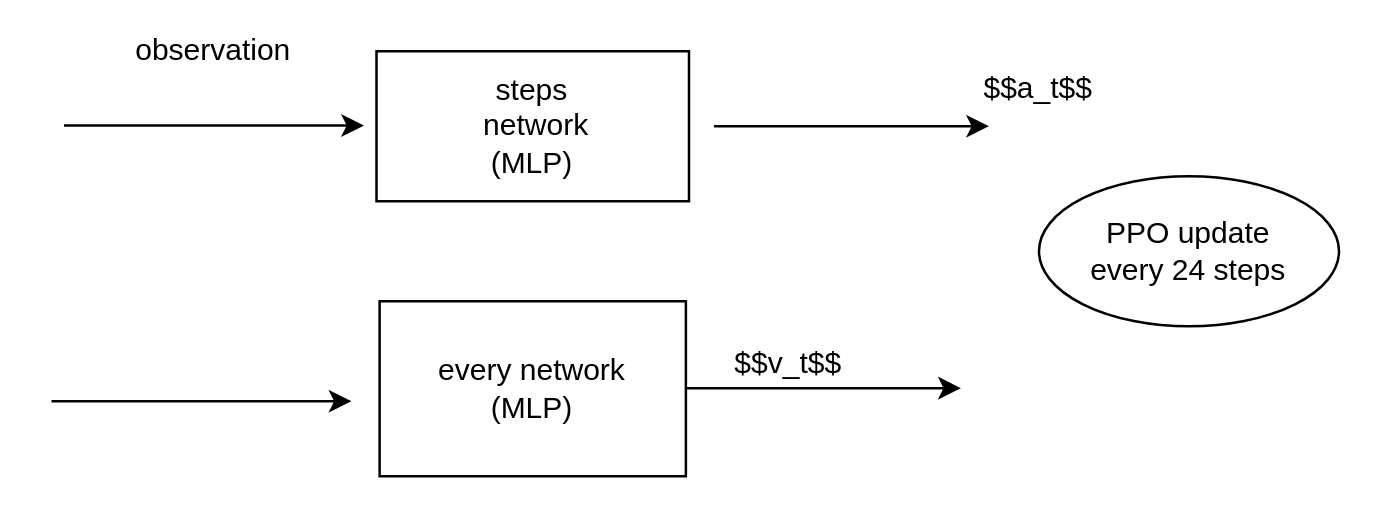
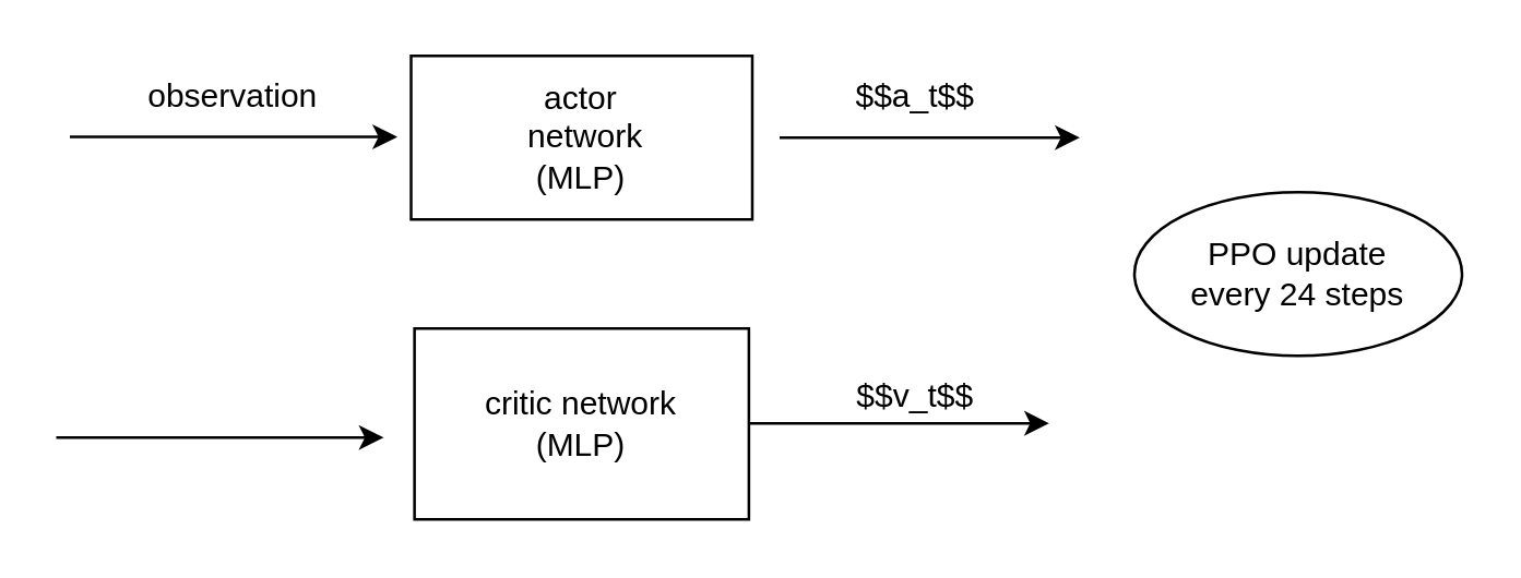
- <mxCell id="5" value="observation" style="text;html=1;strokeColor=none;fillColor=none;align=center;verticalAlign=middle;whiteSpace=wrap;rounded=0;" vertex="1" parent="1"><mxGeometry x="55" y="5" width="60" height="30" as="geometry" /></mxCell>
+ <mxCell id="5" value="observation" style="text;html=1;strokeColor=none;fillColor=none;align=center;verticalAlign=middle;whiteSpace=wrap;rounded=0;" vertex="1" parent="1"><mxGeometry x="55" y="20" width="60" height="30" as="geometry" /></mxCell>
- <mxCell id="9" value="$$a_t$$" style="text;html=1;strokeColor=none;fillColor=none;align=center;verticalAlign=middle;whiteSpace=wrap;rounded=0;" vertex="1" parent="1"><mxGeometry x="385" y="20" width="60" height="30" as="geometry" /></mxCell>
+ <mxCell id="9" value="$$a_t$$" style="text;html=1;strokeColor=none;fillColor=none;align=center;verticalAlign=middle;whiteSpace=wrap;rounded=0;" vertex="1" parent="1"><mxGeometry x="305" y="20" width="60" height="30" as="geometry" /></mxCell>
- <mxCell id="2" value="steps&lt;br&gt;&amp;nbsp;network&lt;br&gt;(MLP)" style="rounded=0;whiteSpace=wrap;html=1;" vertex="1" parent="1"><mxGeometry x="150" y="20" width="125" height="60" as="geometry" /></mxCell>
+ <mxCell id="2" value="actor&lt;br&gt;&amp;nbsp;network&lt;br&gt;(MLP)" style="rounded=0;whiteSpace=wrap;html=1;" vertex="1" parent="1"><mxGeometry x="150" y="20" width="125" height="60" as="geometry" /></mxCell>
- <mxCell id="10" value="$$v_t$$" style="text;html=1;strokeColor=none;fillColor=none;align=center;verticalAlign=middle;whiteSpace=wrap;rounded=0;" vertex="1" parent="1"><mxGeometry x="285" y="130" width="60" height="30" as="geometry" /></mxCell>
+ <mxCell id="10" value="$$v_t$$" style="text;html=1;strokeColor=none;fillColor=none;align=center;verticalAlign=middle;whiteSpace=wrap;rounded=0;" vertex="1" parent="1"><mxGeometry x="305" y="130" width="60" height="30" as="geometry" /></mxCell>
- <mxCell id="3" value="every network&lt;br&gt;(MLP)" style="rounded=0;whiteSpace=wrap;html=1;" vertex="1" parent="1"><mxGeometry x="151.25" y="120" width="122.5" height="70" as="geometry" /></mxCell>
+ <mxCell id="3" value="critic network&lt;br&gt;(MLP)" style="rounded=0;whiteSpace=wrap;html=1;" vertex="1" parent="1"><mxGeometry x="151.25" y="120" width="122.5" height="70" as="geometry" /></mxCell>
